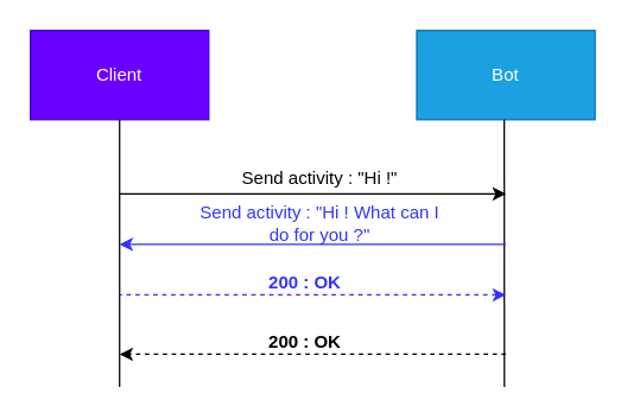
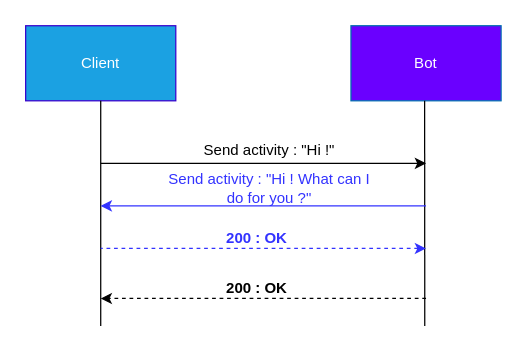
- <mxCell id="3" value="Client" style="rounded=0;whiteSpace=wrap;html=1;fillColor=#6a00ff;strokeColor=#3700CC;fontColor=#ffffff;" parent="1" vertex="1"><mxGeometry x="20" y="20" width="120" height="60" as="geometry" /></mxCell>
+ <mxCell id="3" value="Client" style="rounded=0;whiteSpace=wrap;html=1;fillColor=#1ba1e2;strokeColor=#3700CC;fontColor=#ffffff;" parent="1" vertex="1"><mxGeometry x="20" y="20" width="120" height="60" as="geometry" /></mxCell>
- <mxCell id="2" value="Bot" style="rounded=0;whiteSpace=wrap;html=1;fillColor=#1ba1e2;strokeColor=#006EAF;fontColor=#ffffff;" parent="1" vertex="1"><mxGeometry x="280" y="20" width="120" height="60" as="geometry" /></mxCell>
+ <mxCell id="2" value="Bot" style="rounded=0;whiteSpace=wrap;html=1;fillColor=#6a00ff;strokeColor=#006EAF;fontColor=#ffffff;" parent="1" vertex="1"><mxGeometry x="280" y="20" width="120" height="60" as="geometry" /></mxCell>
